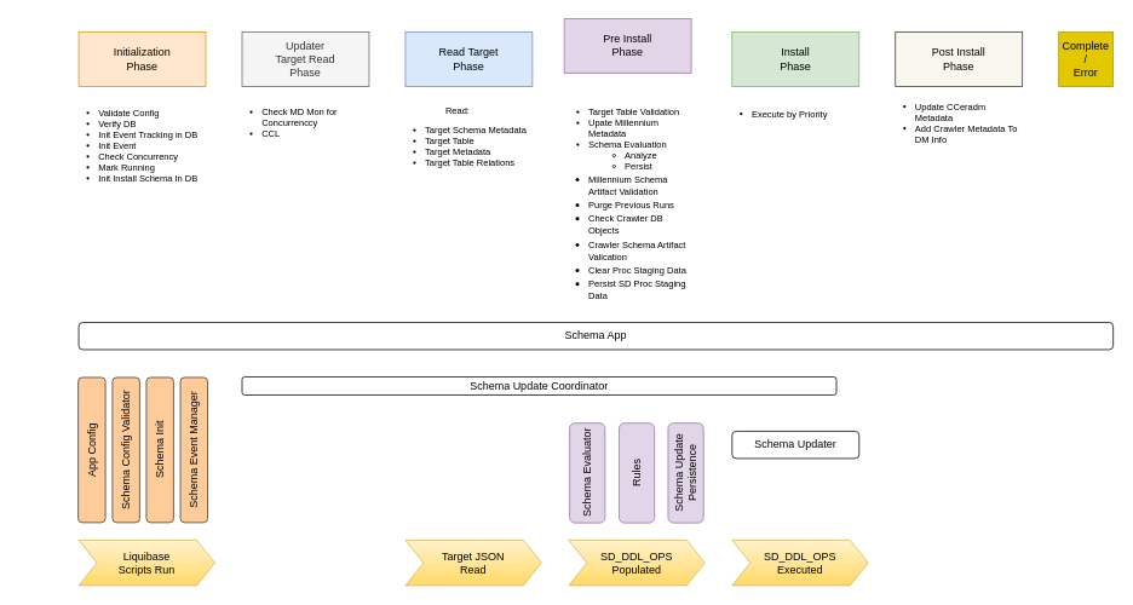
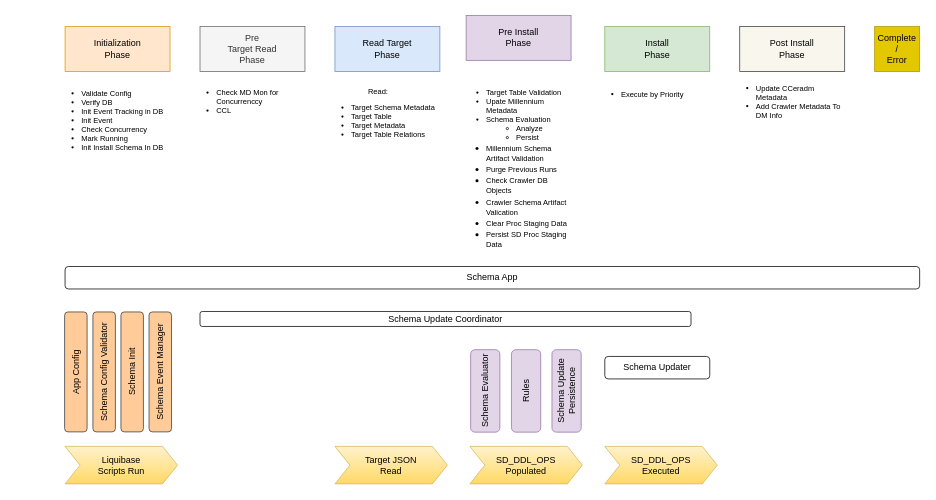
- <mxCell id="3" value="Updater&lt;br&gt;Target Read&lt;br&gt;Phase" style="rounded=0;whiteSpace=wrap;html=1;fillColor=#f5f5f5;fontColor=#333333;strokeColor=#666666;" vertex="1" parent="1"><mxGeometry x="266" y="35" width="140" height="60" as="geometry" /></mxCell>
+ <mxCell id="3" value="Pre&lt;br&gt;Target Read&lt;br&gt;Phase" style="rounded=0;whiteSpace=wrap;html=1;fillColor=#f5f5f5;fontColor=#333333;strokeColor=#666666;" vertex="1" parent="1"><mxGeometry x="266" y="35" width="140" height="60" as="geometry" /></mxCell>
